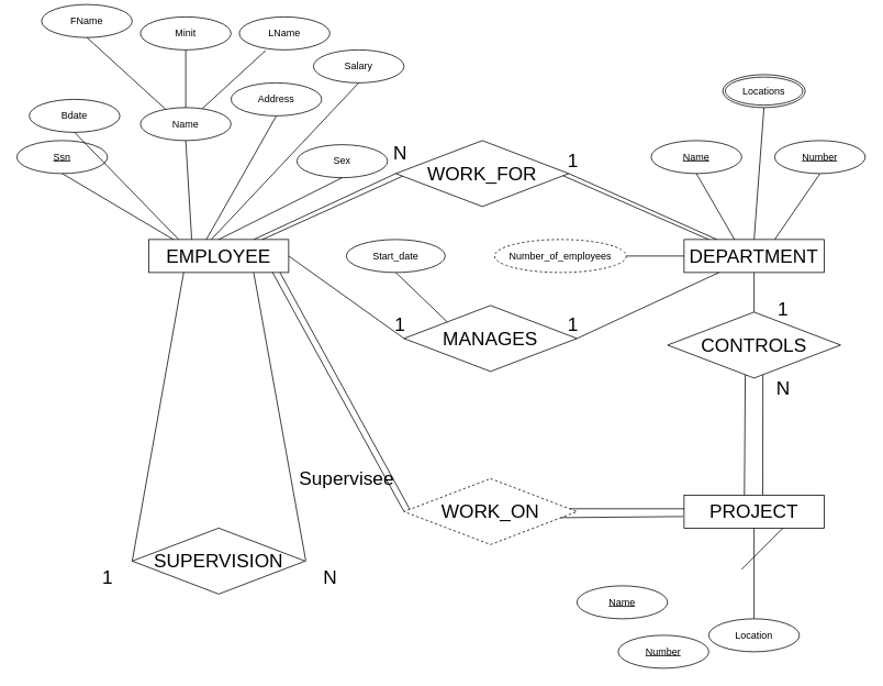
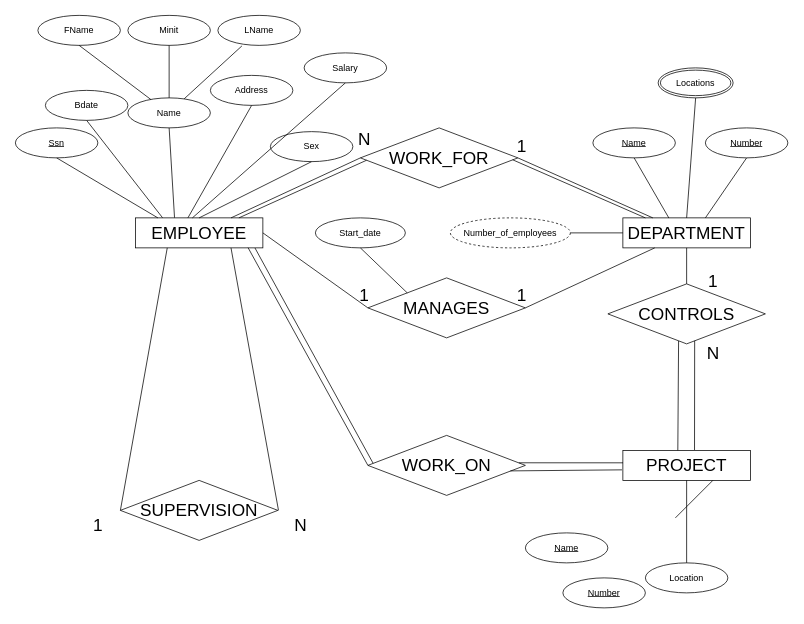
- <mxCell id="32" value="FName" style="ellipse;whiteSpace=wrap;html=1;" vertex="1" parent="1"><mxGeometry x="50" y="5" width="110" height="40" as="geometry" /></mxCell>
+ <mxCell id="32" value="FName" style="ellipse;whiteSpace=wrap;html=1;" vertex="1" parent="1"><mxGeometry x="50" y="20" width="110" height="40" as="geometry" /></mxCell>
- <mxCell id="24" value="Salary" style="ellipse;whiteSpace=wrap;html=1;" vertex="1" parent="1"><mxGeometry x="380" y="60" width="110" height="40" as="geometry" /></mxCell>
+ <mxCell id="24" value="Salary" style="ellipse;whiteSpace=wrap;html=1;" vertex="1" parent="1"><mxGeometry x="405" y="70" width="110" height="40" as="geometry" /></mxCell>
- <mxCell id="28" value="Bdate" style="ellipse;whiteSpace=wrap;html=1;" vertex="1" parent="1"><mxGeometry x="35" y="120" width="110" height="40" as="geometry" /></mxCell>
+ <mxCell id="28" value="Bdate" style="ellipse;whiteSpace=wrap;html=1;" vertex="1" parent="1"><mxGeometry x="60" y="120" width="110" height="40" as="geometry" /></mxCell>
- <mxCell id="41" value="Supervisee" style="text;html=1;align=center;verticalAlign=middle;resizable=0;points=[];autosize=1;strokeColor=none;fillColor=none;fontSize=23;" vertex="1" parent="1"><mxGeometry x="350" y="560" width="140" height="40" as="geometry" /></mxCell>
- <mxCell id="59" value="WORK_ON" style="rhombus;whiteSpace=wrap;html=1;fontSize=23;dashed=1;" vertex="1" parent="1"><mxGeometry x="490" y="580" width="210" height="80" as="geometry" /></mxCell>
+ <mxCell id="59" value="WORK_ON" style="rhombus;whiteSpace=wrap;html=1;fontSize=23;" vertex="1" parent="1"><mxGeometry x="490" y="580" width="210" height="80" as="geometry" /></mxCell>
